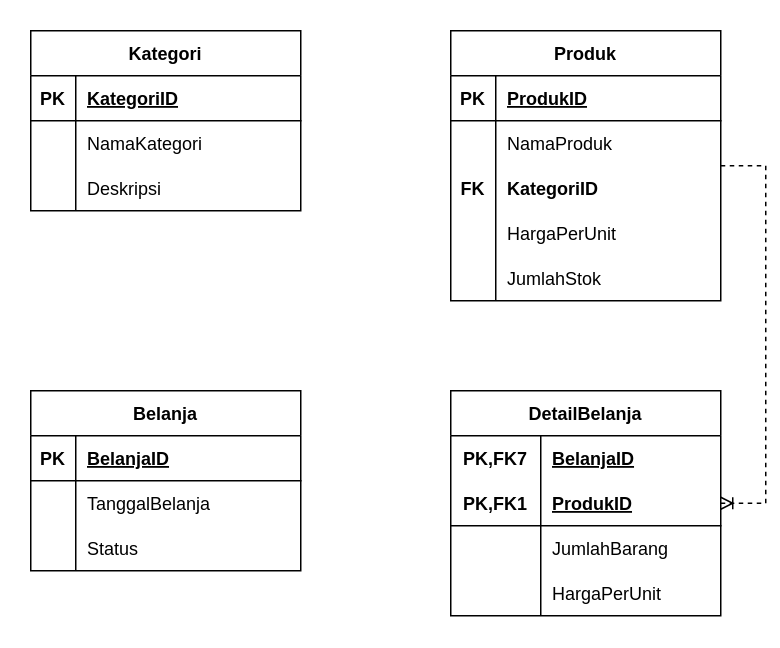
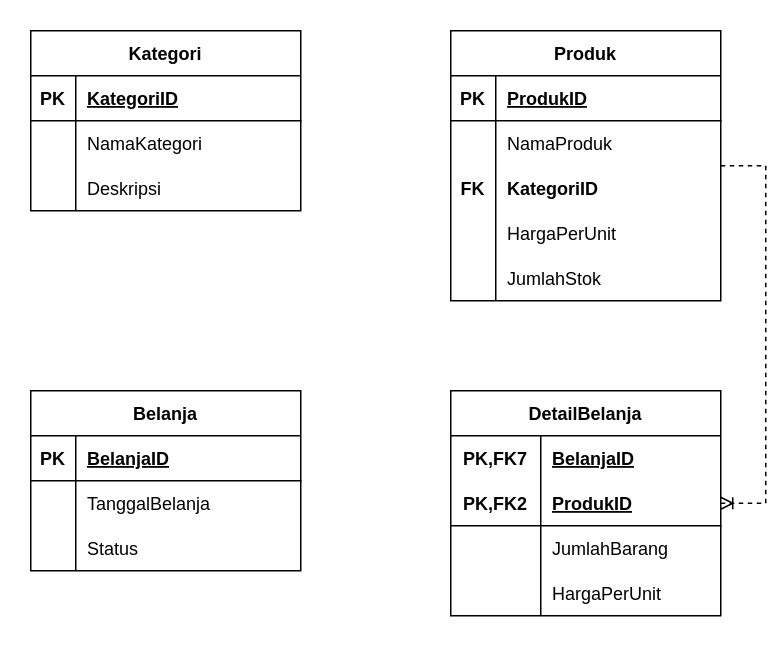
- <mxCell id="44" value="PK,FK1" style="shape=partialRectangle;connectable=0;fillColor=none;top=0;left=0;bottom=0;right=0;fontStyle=1;overflow=hidden;" parent="43" vertex="1"><mxGeometry width="60" height="30" as="geometry"><mxRectangle width="60" height="30" as="alternateBounds" /></mxGeometry></mxCell>
+ <mxCell id="44" value="PK,FK2" style="shape=partialRectangle;connectable=0;fillColor=none;top=0;left=0;bottom=0;right=0;fontStyle=1;overflow=hidden;" parent="43" vertex="1"><mxGeometry width="60" height="30" as="geometry"><mxRectangle width="60" height="30" as="alternateBounds" /></mxGeometry></mxCell>
